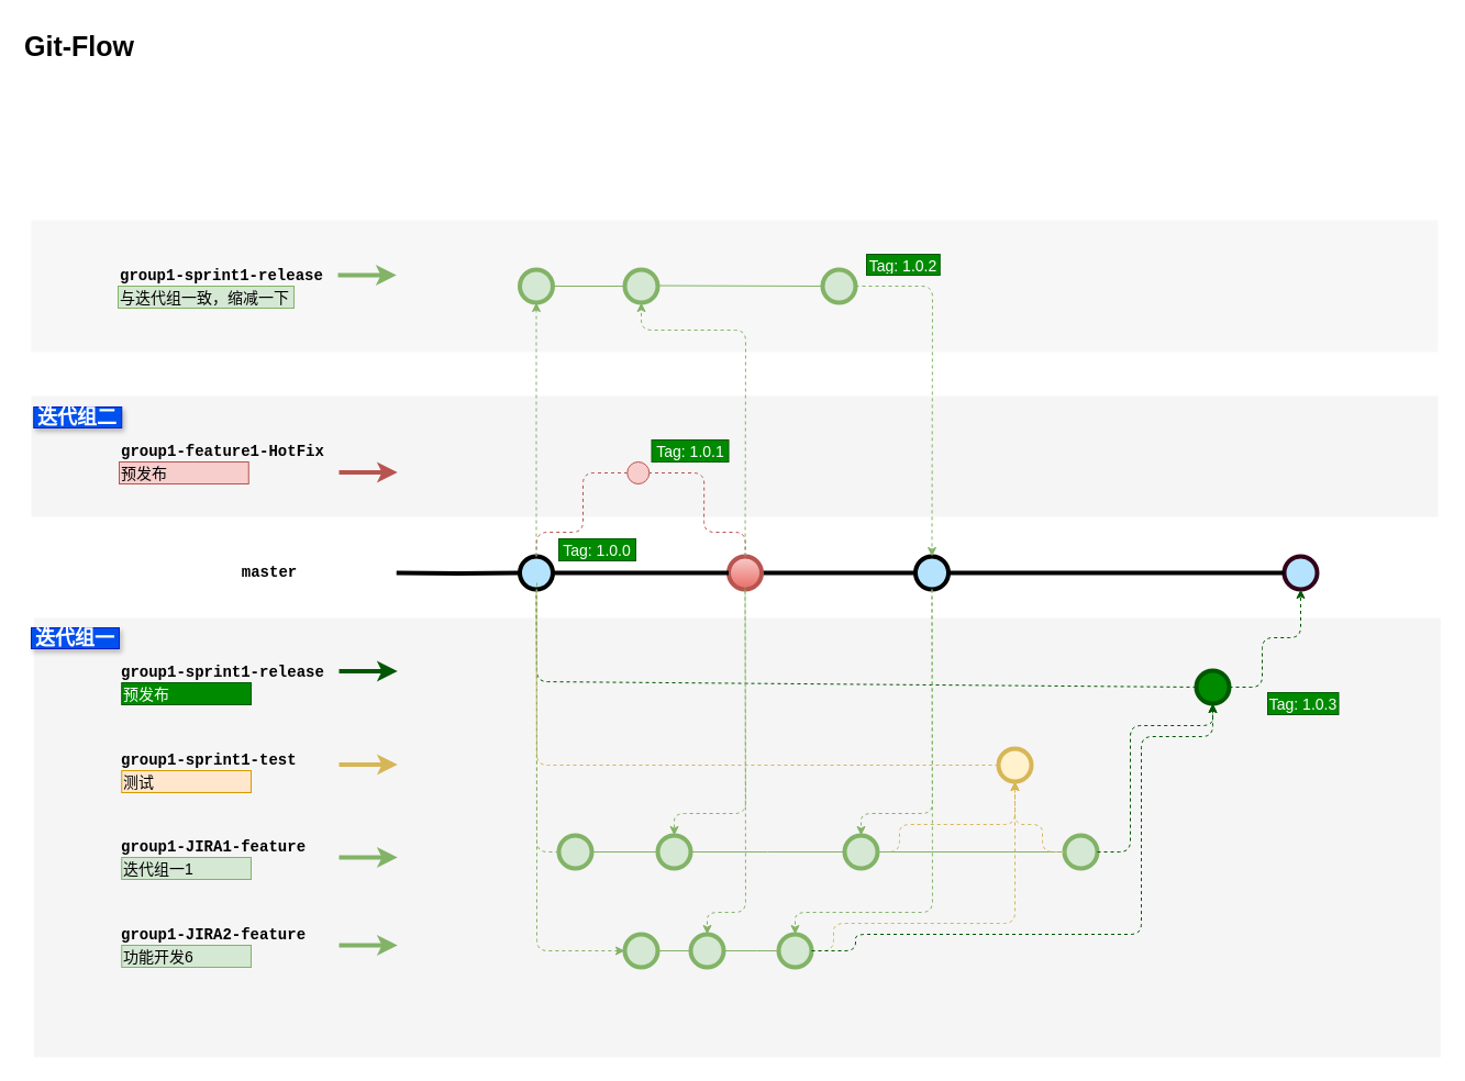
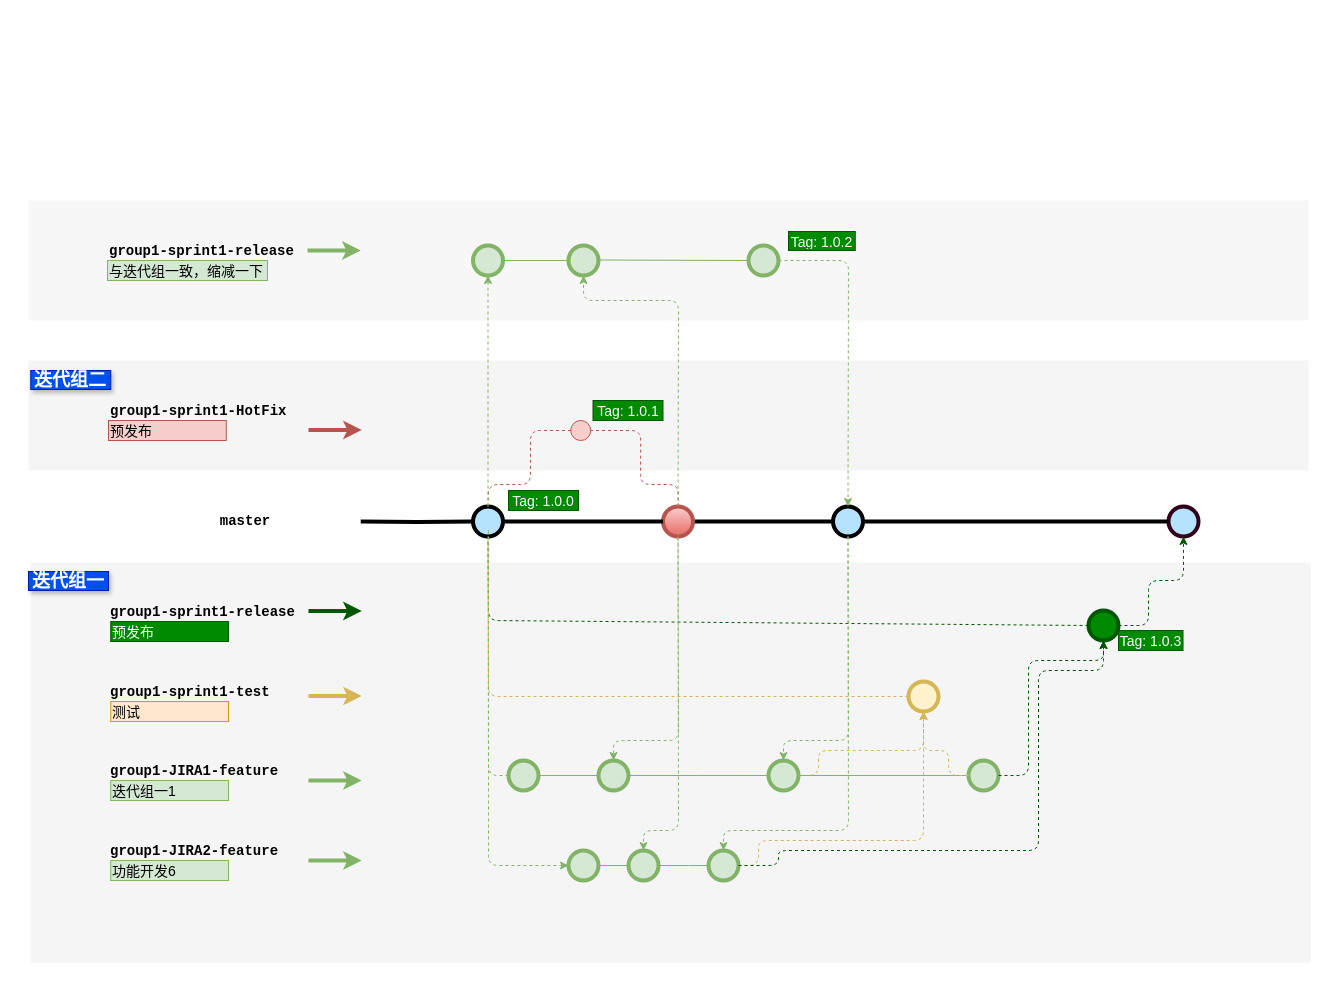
- <mxCell id="11" value="Git-Flow" style="text;whiteSpace=wrap;html=1;fontStyle=1;fontSize=25;" parent="1" vertex="1"><mxGeometry x="20.25" y="20" width="117.75" height="50" as="geometry" /></mxCell>
- <mxCell id="47" value="group1-feature1-HotFix" style="text;html=1;strokeColor=none;fillColor=none;align=left;verticalAlign=middle;whiteSpace=wrap;overflow=hidden;fontSize=14;fontStyle=1;fontFamily=Courier New;" vertex="1" parent="1"><mxGeometry x="108" y="400" width="200" height="20" as="geometry" /></mxCell>
+ <mxCell id="47" value="group1-sprint1-HotFix" style="text;html=1;strokeColor=none;fillColor=none;align=left;verticalAlign=middle;whiteSpace=wrap;overflow=hidden;fontSize=14;fontStyle=1;fontFamily=Courier New;" vertex="1" parent="1"><mxGeometry x="108" y="400" width="200" height="20" as="geometry" /></mxCell>
- <mxCell id="66" value="Tag: 1.0.3" style="text;html=1;strokeColor=#005700;fillColor=#008a00;align=center;verticalAlign=middle;whiteSpace=wrap;overflow=hidden;fontSize=14;fontColor=#ffffff;" parent="1" vertex="1"><mxGeometry x="1153" y="630" width="64.5" height="20" as="geometry" /></mxCell>
+ <mxCell id="66" value="Tag: 1.0.3" style="text;html=1;strokeColor=#005700;fillColor=#008a00;align=center;verticalAlign=middle;whiteSpace=wrap;overflow=hidden;fontSize=14;fontColor=#ffffff;" parent="1" vertex="1"><mxGeometry x="1118" y="630" width="64.5" height="20" as="geometry" /></mxCell>
